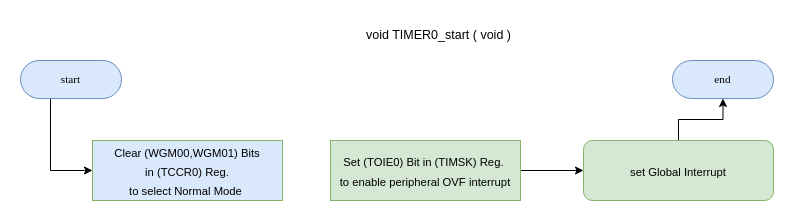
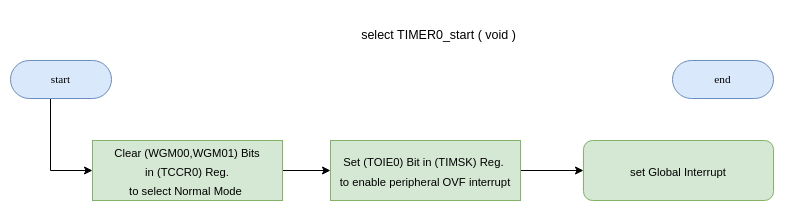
- <mxCell id="7" value="&lt;font style=&quot;font-size: 12.5px;&quot;&gt;void TIMER0_start ( void )&lt;/font&gt;" style="text;html=1;strokeColor=none;fillColor=none;align=center;verticalAlign=middle;whiteSpace=wrap;rounded=0;" parent="1" vertex="1"><mxGeometry x="282" y="20" width="312.5" height="30" as="geometry" /></mxCell>
+ <mxCell id="7" value="&lt;font style=&quot;font-size: 12.5px;&quot;&gt;select TIMER0_start ( void )&lt;/font&gt;" style="text;html=1;strokeColor=none;fillColor=none;align=center;verticalAlign=middle;whiteSpace=wrap;rounded=0;" parent="1" vertex="1"><mxGeometry x="282" y="20" width="312.5" height="30" as="geometry" /></mxCell>
- <mxCell id="3" value="&lt;div style=&quot;&quot;&gt;&lt;font style=&quot;direction: ltr; letter-spacing: 0px; line-height: 120%; opacity: 1; font-size: 11.29px;&quot;&gt;start&lt;/font&gt;&lt;/div&gt;" style="verticalAlign=middle;align=center;overflow=width;vsdxID=30;fillColor=#dae8fc;shape=stencil(tVLREoIgEPwaHnEQxsl3s/9gEpSJwDko7e+DsEkze2l627vdu5uFRaxyHe8FosR5sCcxqMZ3iO0Rpcp0ApQPCLEasUpaEC3Yi2lS3fOojOhsr3HDmObyMtsVcYqS29Qh5FEfklwrM5OXeUa/yjkcAwfr7TDpiyTfXvjkMR+Vw2A998qaBac5tAKHU1hq3i4oNwjRr9ofvayt/+Rk+yX/4iWA159KpXWKxJx/z0Bopfyw+g4=);strokeColor=#6c8ebf;spacingTop=-1;spacingBottom=-1;spacingLeft=-1;spacingRight=-1;points=[[0.5,1,0],[0.5,0,0],[0,0.5,0],[1,0.5,0]];labelBackgroundColor=none;rounded=1;html=1;whiteSpace=wrap;fontFamily=Calibri;" parent="1" vertex="1"><mxGeometry x="20" y="60" width="101" height="38" as="geometry" /></mxCell>
+ <mxCell id="3" value="&lt;div style=&quot;&quot;&gt;&lt;font style=&quot;direction: ltr; letter-spacing: 0px; line-height: 120%; opacity: 1; font-size: 11.29px;&quot;&gt;start&lt;/font&gt;&lt;/div&gt;" style="verticalAlign=middle;align=center;overflow=width;vsdxID=30;fillColor=#dae8fc;shape=stencil(tVLREoIgEPwaHnEQxsl3s/9gEpSJwDko7e+DsEkze2l627vdu5uFRaxyHe8FosR5sCcxqMZ3iO0Rpcp0ApQPCLEasUpaEC3Yi2lS3fOojOhsr3HDmObyMtsVcYqS29Qh5FEfklwrM5OXeUa/yjkcAwfr7TDpiyTfXvjkMR+Vw2A998qaBac5tAKHU1hq3i4oNwjRr9ofvayt/+Rk+yX/4iWA159KpXWKxJx/z0Bopfyw+g4=);strokeColor=#6c8ebf;spacingTop=-1;spacingBottom=-1;spacingLeft=-1;spacingRight=-1;points=[[0.5,1,0],[0.5,0,0],[0,0.5,0],[1,0.5,0]];labelBackgroundColor=none;rounded=1;html=1;whiteSpace=wrap;fontFamily=Calibri;" parent="1" vertex="1"><mxGeometry x="10" y="60" width="101" height="38" as="geometry" /></mxCell>
- <mxCell id="10" style="edgeStyle=orthogonalEdgeStyle;rounded=0;orthogonalLoop=1;jettySize=auto;html=1;" edge="1" parent="1" source="11" target="6"><mxGeometry relative="1" as="geometry" /></mxCell>
- <mxCell id="5" value="&lt;div&gt;&lt;font style=&quot;font-size: 11.29px;&quot;&gt;Clear (WGM00,&lt;/font&gt;&lt;span style=&quot;font-size: 11.29px; background-color: initial;&quot;&gt;WGM01) Bits&lt;/span&gt;&lt;/div&gt;&lt;div&gt;&lt;span style=&quot;font-size: 11.29px; background-color: initial;&quot;&gt;&amp;nbsp;in (TCCR0) Reg.&amp;nbsp;&lt;/span&gt;&lt;/div&gt;&lt;div&gt;&lt;span style=&quot;font-size: 11.29px; background-color: initial;&quot;&gt;to select Normal Mode&amp;nbsp;&lt;/span&gt;&lt;/div&gt;" style="rounded=0;whiteSpace=wrap;html=1;fontSize=16;fillColor=#dae8fc;strokeColor=#82b366;" parent="1" vertex="1"><mxGeometry x="92" y="140" width="190" height="60" as="geometry" /></mxCell>
+ <mxCell id="5" value="&lt;div&gt;&lt;font style=&quot;font-size: 11.29px;&quot;&gt;Clear (WGM00,&lt;/font&gt;&lt;span style=&quot;font-size: 11.29px; background-color: initial;&quot;&gt;WGM01) Bits&lt;/span&gt;&lt;/div&gt;&lt;div&gt;&lt;span style=&quot;font-size: 11.29px; background-color: initial;&quot;&gt;&amp;nbsp;in (TCCR0) Reg.&amp;nbsp;&lt;/span&gt;&lt;/div&gt;&lt;div&gt;&lt;span style=&quot;font-size: 11.29px; background-color: initial;&quot;&gt;to select Normal Mode&amp;nbsp;&lt;/span&gt;&lt;/div&gt;" style="rounded=0;whiteSpace=wrap;html=1;fontSize=16;fillColor=#d5e8d4;strokeColor=#82b366;" parent="1" vertex="1"><mxGeometry x="92" y="140" width="190" height="60" as="geometry" /></mxCell>
+ <mxCell id="4" style="edgeStyle=orthogonalEdgeStyle;rounded=0;orthogonalLoop=1;jettySize=auto;html=1;entryX=0;entryY=0.5;entryDx=0;entryDy=0;" edge="1" parent="1" source="5" target="9"><mxGeometry relative="1" as="geometry" /></mxCell>
